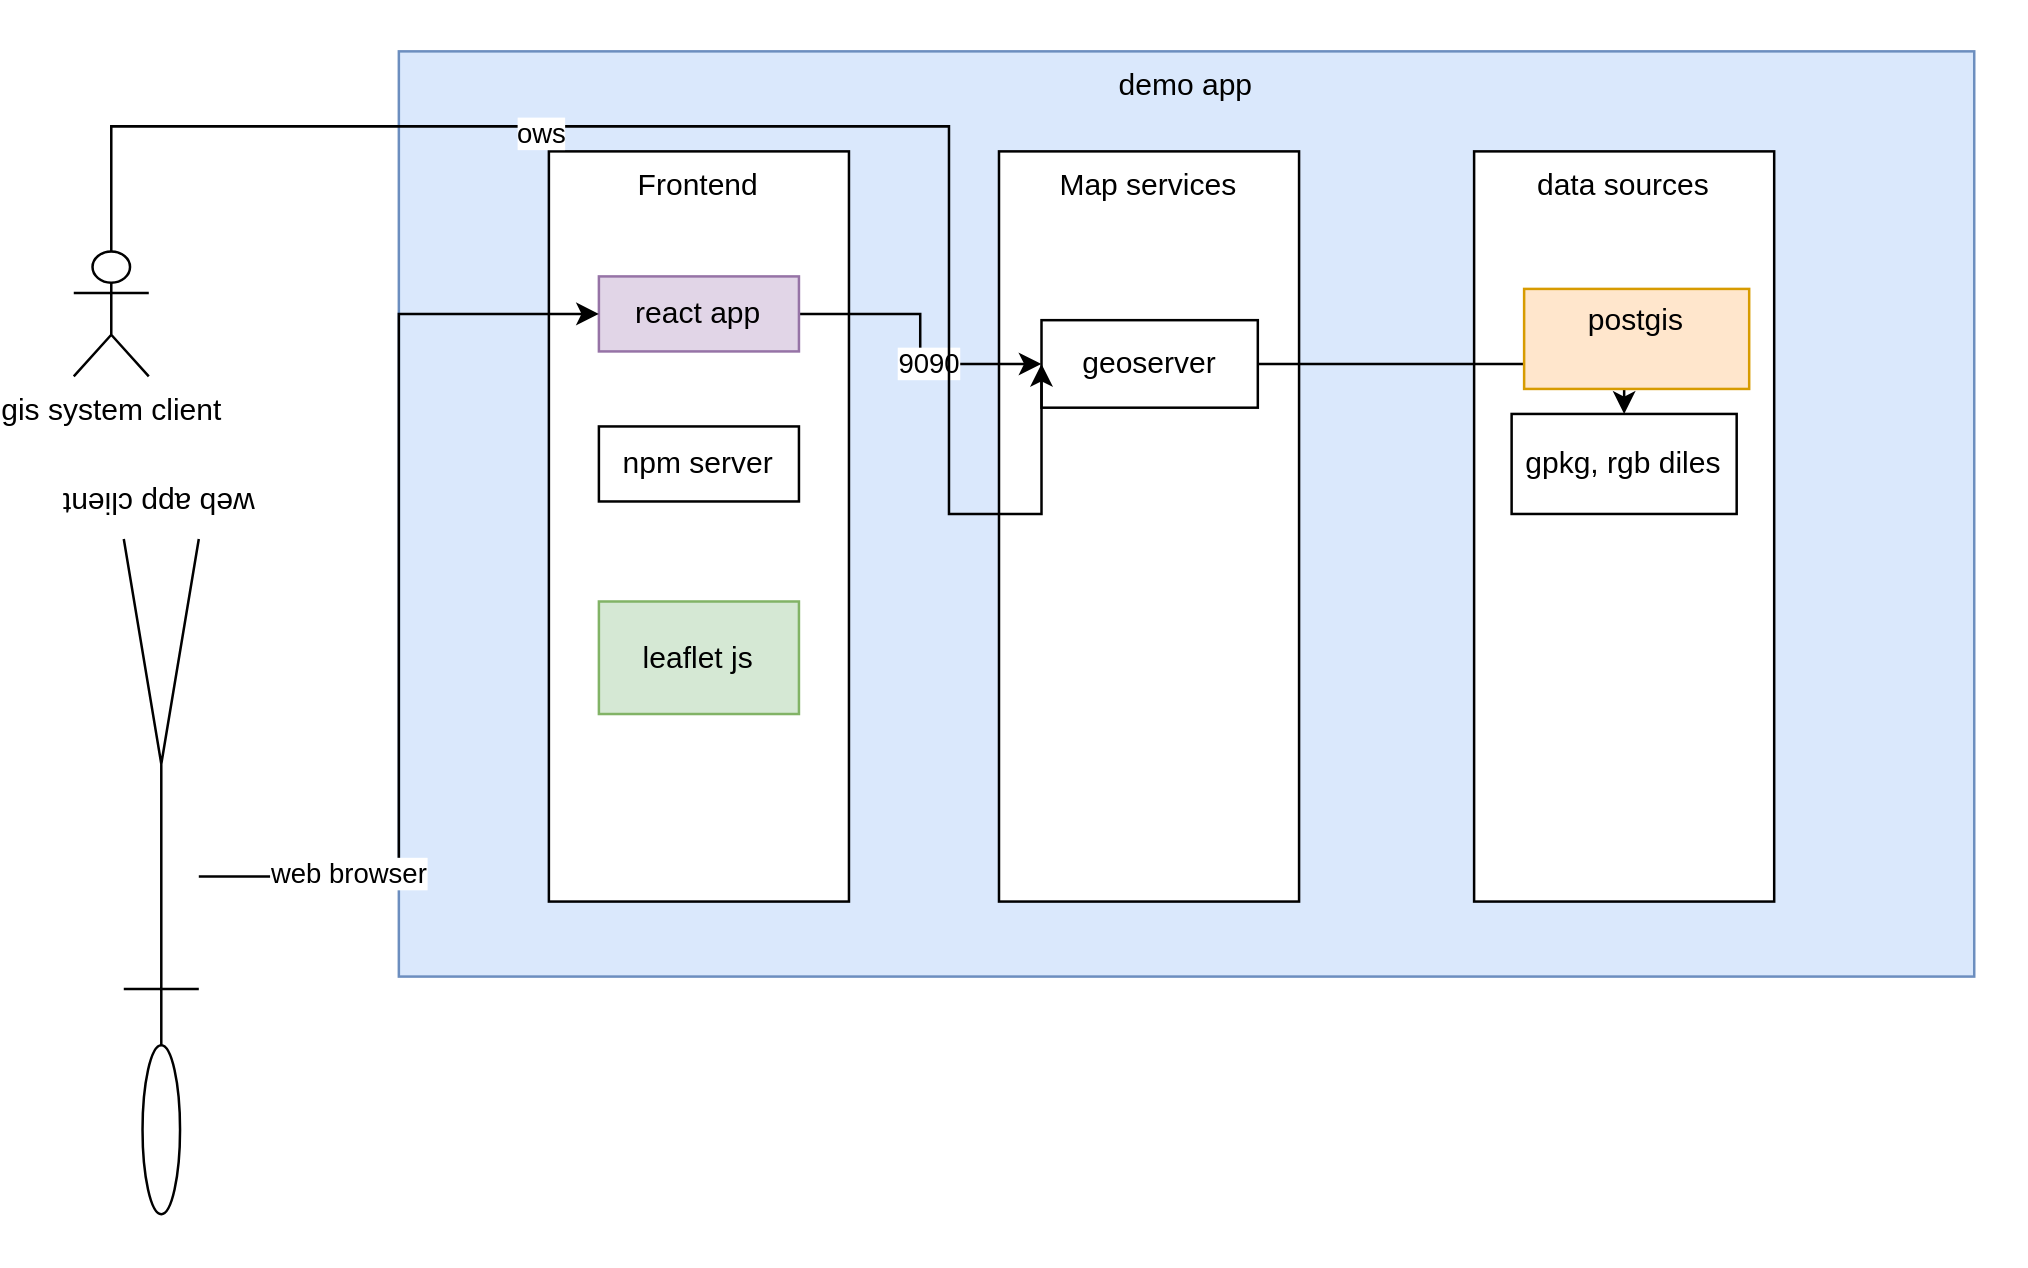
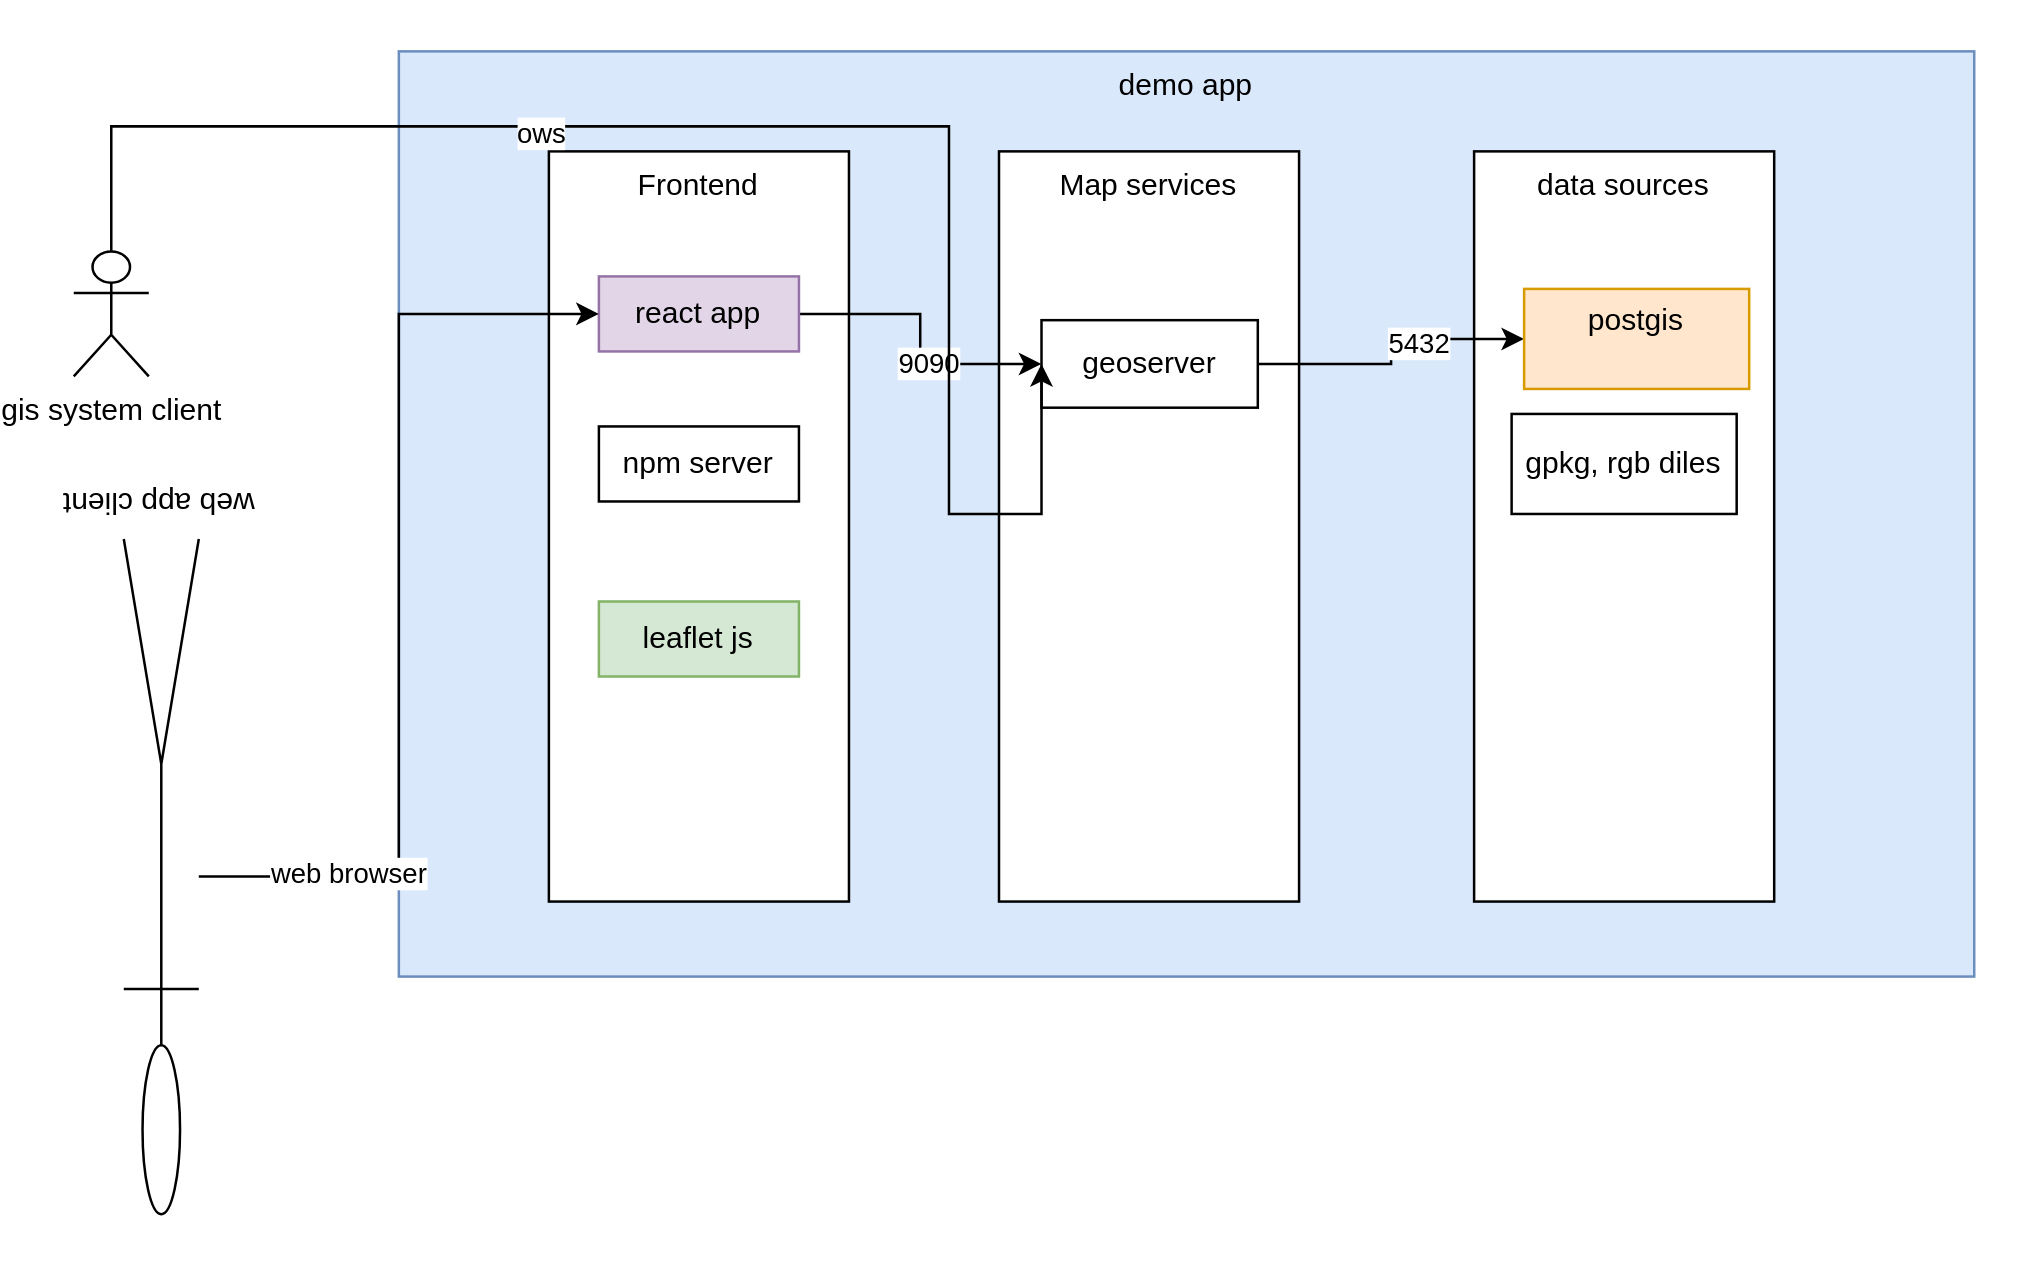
+ <mxCell id="11" style="edgeStyle=orthogonalEdgeStyle;rounded=0;orthogonalLoop=1;jettySize=auto;html=1;entryX=0;entryY=0.5;entryDx=0;entryDy=0;" edge="1" parent="1" source="15" target="17"><mxGeometry relative="1" as="geometry" /></mxCell>
+ <mxCell id="12" value="5432" style="edgeLabel;html=1;align=center;verticalAlign=middle;resizable=0;points=[];" vertex="1" connectable="0" parent="11"><mxGeometry x="0.265" y="-1" relative="1" as="geometry"><mxPoint as="offset" /></mxGeometry></mxCell>
- <mxCell id="13" style="edgeStyle=orthogonalEdgeStyle;rounded=0;orthogonalLoop=1;jettySize=auto;html=1;" edge="1" parent="1" source="15" target="16"><mxGeometry relative="1" as="geometry" /></mxCell>
- <mxCell id="14" value="storage" style="edgeLabel;html=1;align=center;verticalAlign=middle;resizable=0;points=[];" vertex="1" connectable="0" parent="13"><mxGeometry x="0.523" y="1" relative="1" as="geometry"><mxPoint x="1" as="offset" /></mxGeometry></mxCell>
- <mxCell id="10" value="&lt;div&gt;leaflet js&lt;/div&gt;" style="rounded=0;whiteSpace=wrap;html=1;fillColor=#d5e8d4;strokeColor=#82b366;" vertex="1" parent="1"><mxGeometry x="230" y="240" width="80" height="45" as="geometry" /></mxCell>
+ <mxCell id="10" value="&lt;div&gt;leaflet js&lt;/div&gt;" style="rounded=0;whiteSpace=wrap;html=1;fillColor=#d5e8d4;strokeColor=#82b366;" vertex="1" parent="1"><mxGeometry x="230" y="240" width="80" height="30" as="geometry" /></mxCell>
